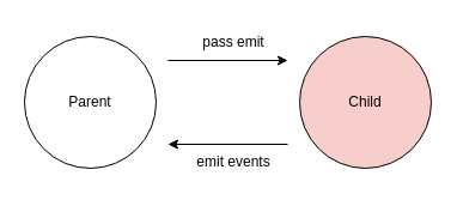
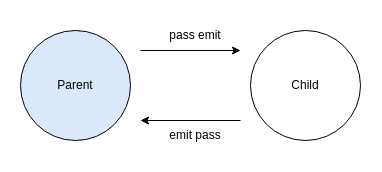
- <mxCell id="2" value="Parent" style="ellipse;whiteSpace=wrap;html=1;aspect=fixed;" vertex="1" parent="1"><mxGeometry x="20" y="30" width="110" height="110" as="geometry" /></mxCell>
+ <mxCell id="2" value="Parent" style="ellipse;whiteSpace=wrap;html=1;aspect=fixed;fillColor=#dae8fc;" vertex="1" parent="1"><mxGeometry x="20" y="30" width="110" height="110" as="geometry" /></mxCell>
- <mxCell id="3" value="Child" style="ellipse;whiteSpace=wrap;html=1;aspect=fixed;fillColor=#f8cecc;" vertex="1" parent="1"><mxGeometry x="250" y="30" width="110" height="110" as="geometry" /></mxCell>
+ <mxCell id="3" value="Child" style="ellipse;whiteSpace=wrap;html=1;aspect=fixed;" vertex="1" parent="1"><mxGeometry x="250" y="30" width="110" height="110" as="geometry" /></mxCell>
- <mxCell id="7" value="emit events" style="text;html=1;strokeColor=none;fillColor=none;align=center;verticalAlign=middle;whiteSpace=wrap;rounded=0;" vertex="1" parent="1"><mxGeometry x="150" y="120" width="90" height="30" as="geometry" /></mxCell>
+ <mxCell id="7" value="emit pass" style="text;html=1;strokeColor=none;fillColor=none;align=center;verticalAlign=middle;whiteSpace=wrap;rounded=0;" vertex="1" parent="1"><mxGeometry x="150" y="120" width="90" height="30" as="geometry" /></mxCell>
